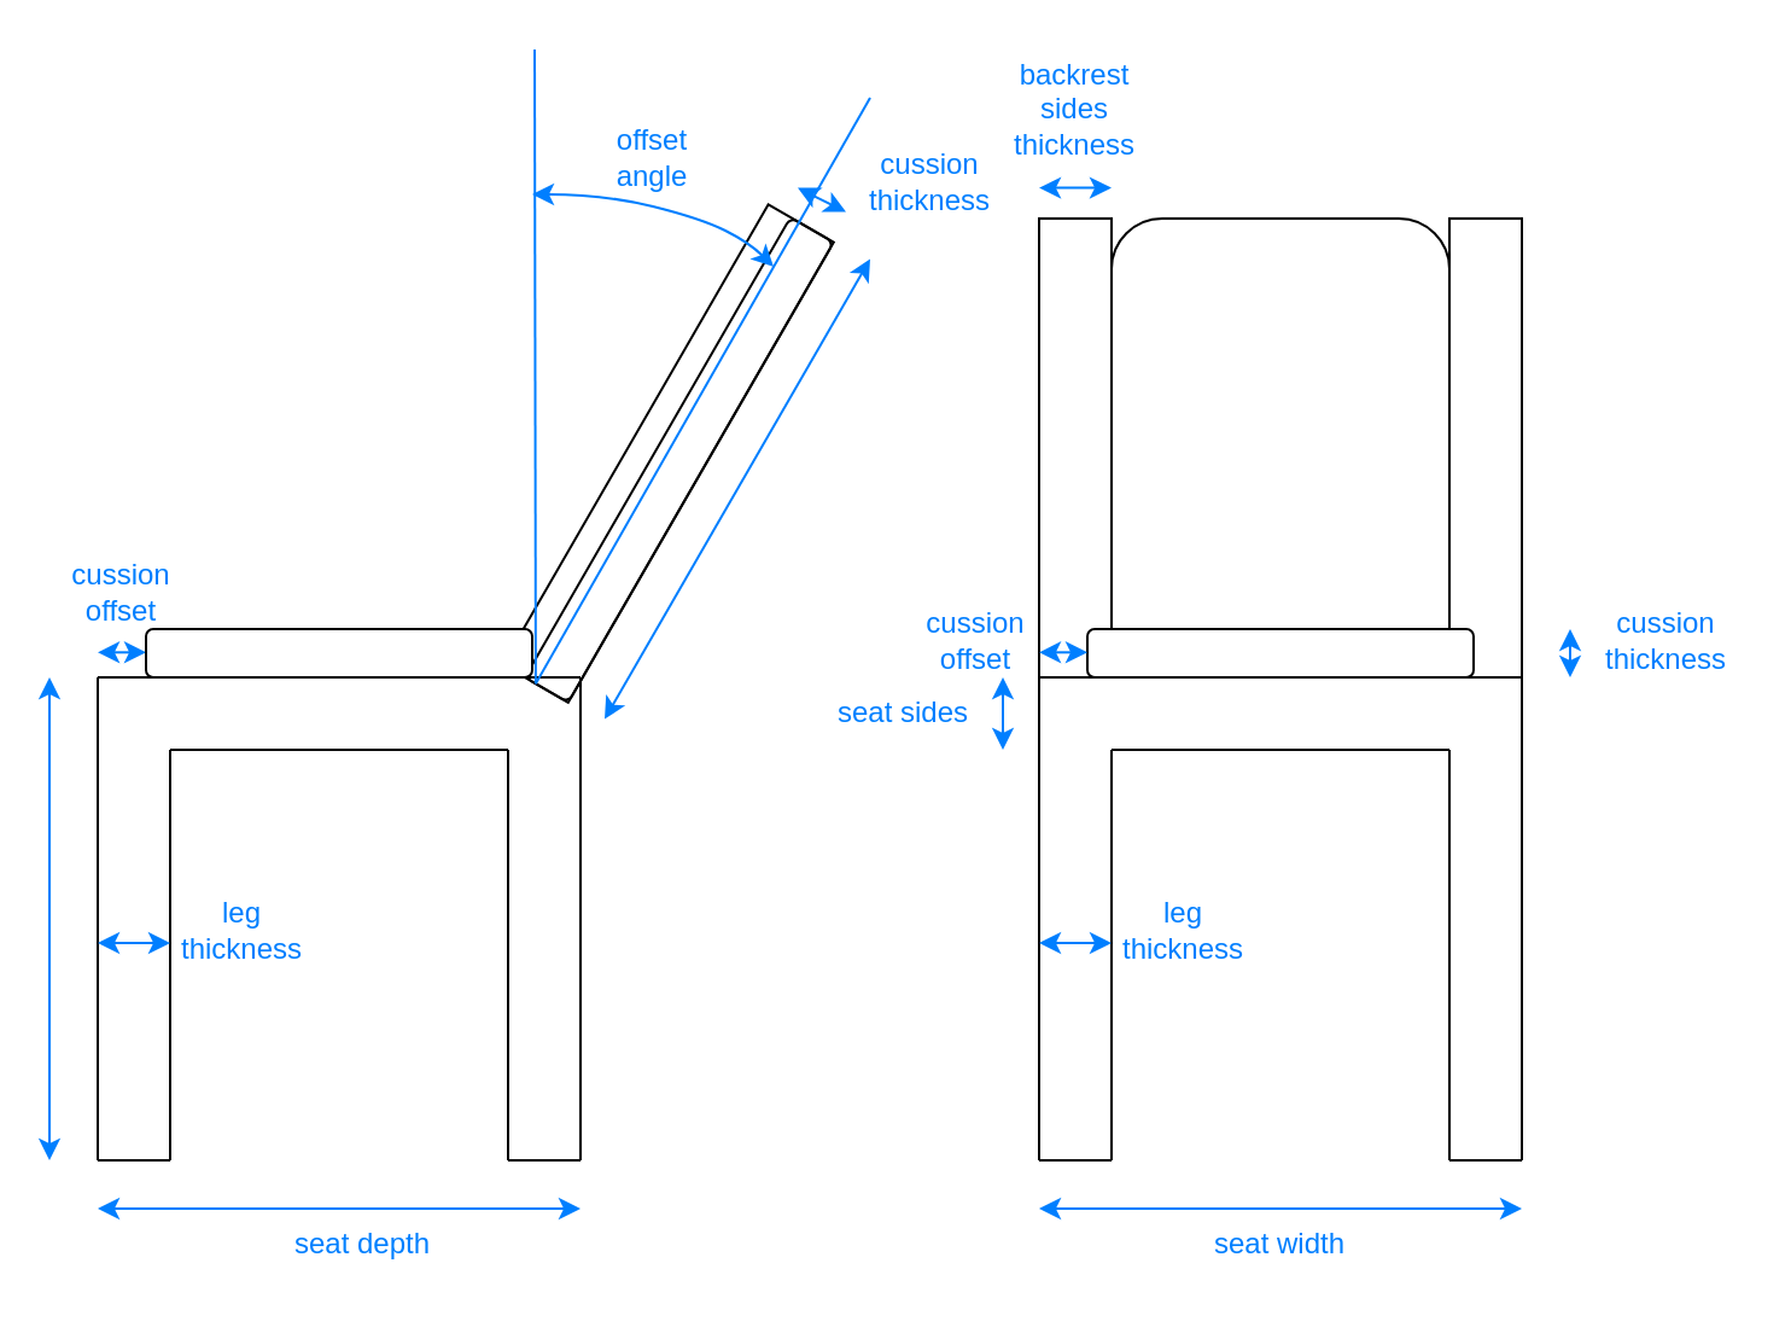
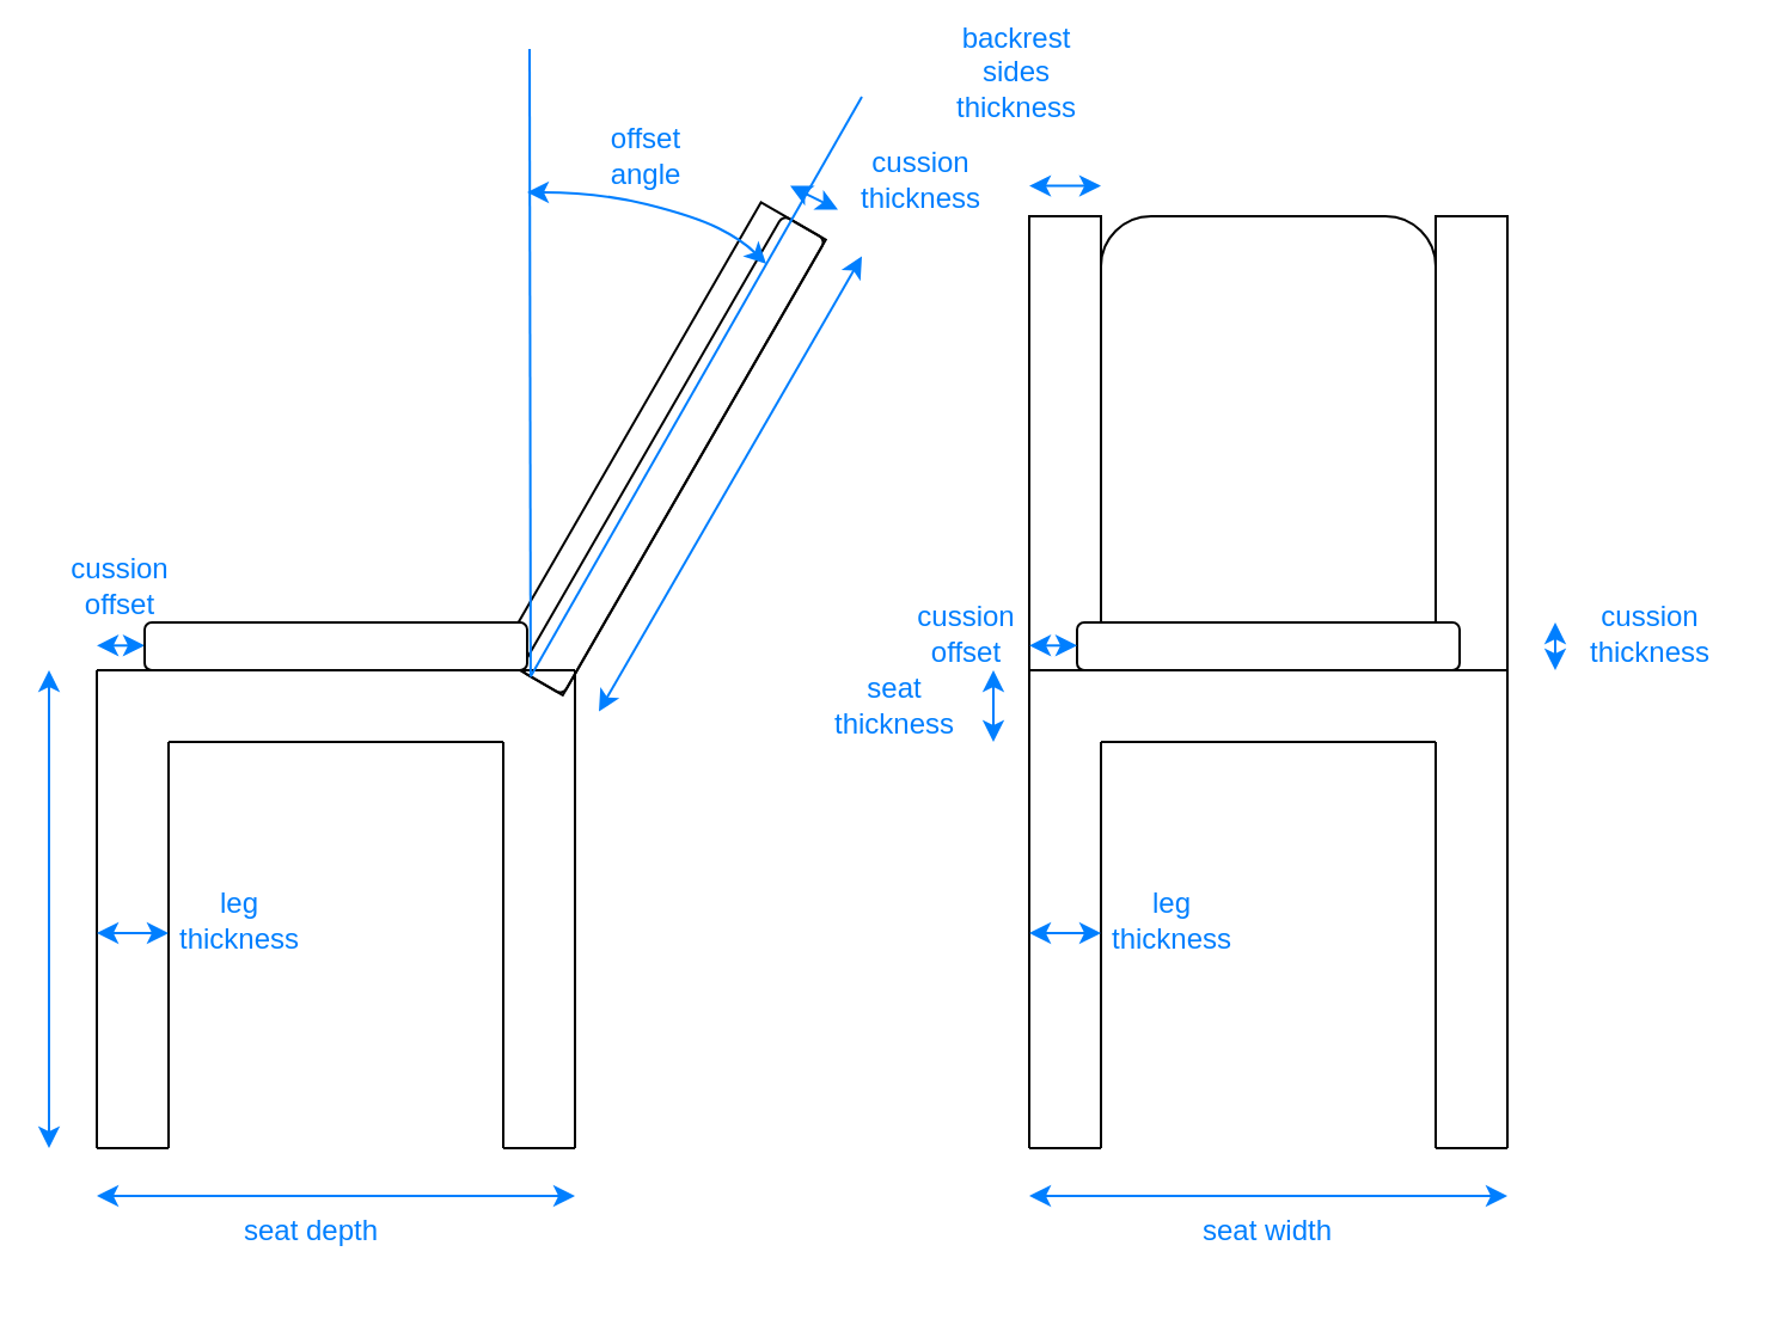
- <mxCell id="36" value="backrest sides thickness" style="text;html=1;align=center;verticalAlign=middle;whiteSpace=wrap;rounded=0;fontFamily=Helvetica;fontSize=12;fontColor=#007FFF;" parent="1" vertex="1"><mxGeometry x="415" y="30" width="60" height="30" as="geometry" /></mxCell>
+ <mxCell id="36" value="backrest sides thickness" style="text;html=1;align=center;verticalAlign=middle;whiteSpace=wrap;rounded=0;fontFamily=Helvetica;fontSize=12;fontColor=#007FFF;" parent="1" vertex="1"><mxGeometry x="395" y="15" width="60" height="30" as="geometry" /></mxCell>
- <mxCell id="29" value="seat sides" style="text;html=1;align=center;verticalAlign=middle;whiteSpace=wrap;rounded=0;fontFamily=Helvetica;fontSize=12;fontColor=#007FFF;" parent="1" vertex="1"><mxGeometry x="344" y="280" width="60" height="30" as="geometry" /></mxCell>
+ <mxCell id="29" value="seat thickness" style="text;html=1;align=center;verticalAlign=middle;whiteSpace=wrap;rounded=0;fontFamily=Helvetica;fontSize=12;fontColor=#007FFF;" parent="1" vertex="1"><mxGeometry x="344" y="280" width="60" height="30" as="geometry" /></mxCell>
- <mxCell id="27" value="seat depth" style="text;html=1;align=center;verticalAlign=middle;whiteSpace=wrap;rounded=0;fontFamily=Helvetica;fontSize=12;fontColor=#007FFF;labelBackgroundColor=none;" parent="1" vertex="1"><mxGeometry x="120" y="500" width="60" height="30" as="geometry" /></mxCell>
+ <mxCell id="27" value="seat depth" style="text;html=1;align=center;verticalAlign=middle;whiteSpace=wrap;rounded=0;fontFamily=Helvetica;fontSize=12;fontColor=#007FFF;labelBackgroundColor=none;" parent="1" vertex="1"><mxGeometry x="100" y="500" width="60" height="30" as="geometry" /></mxCell>
